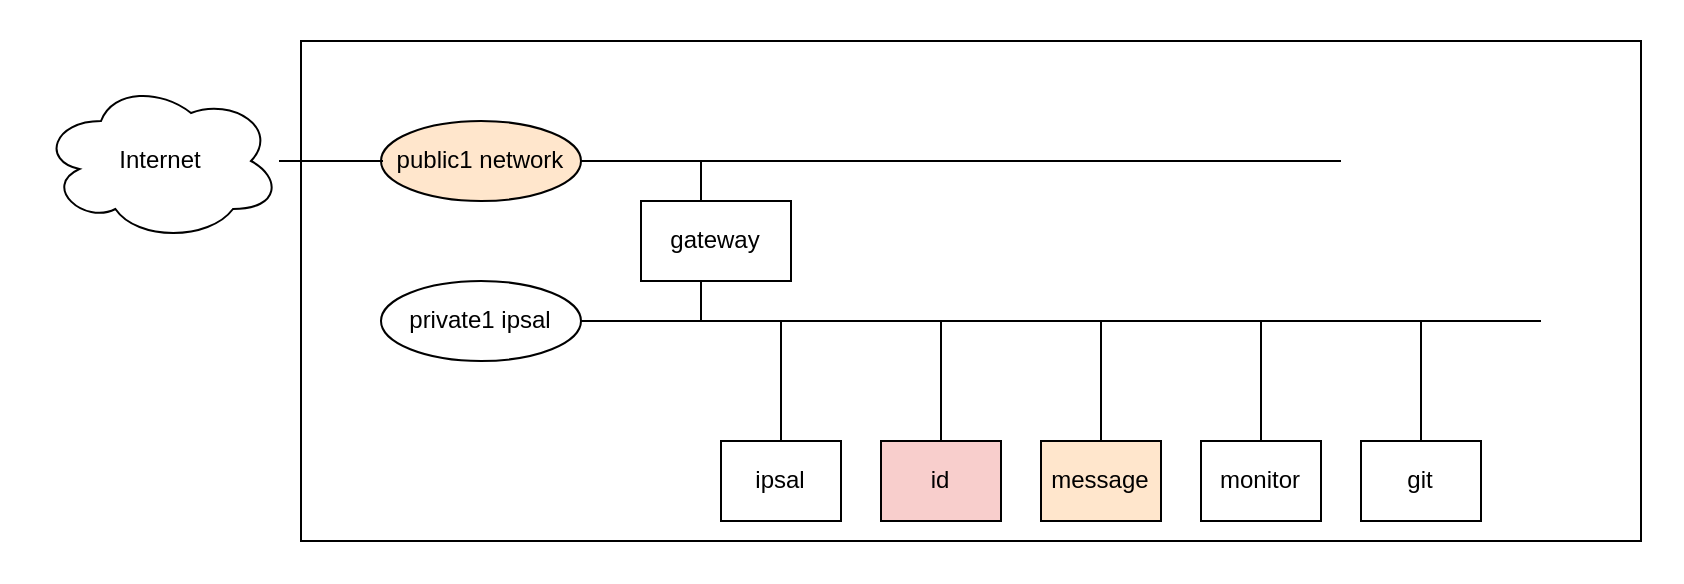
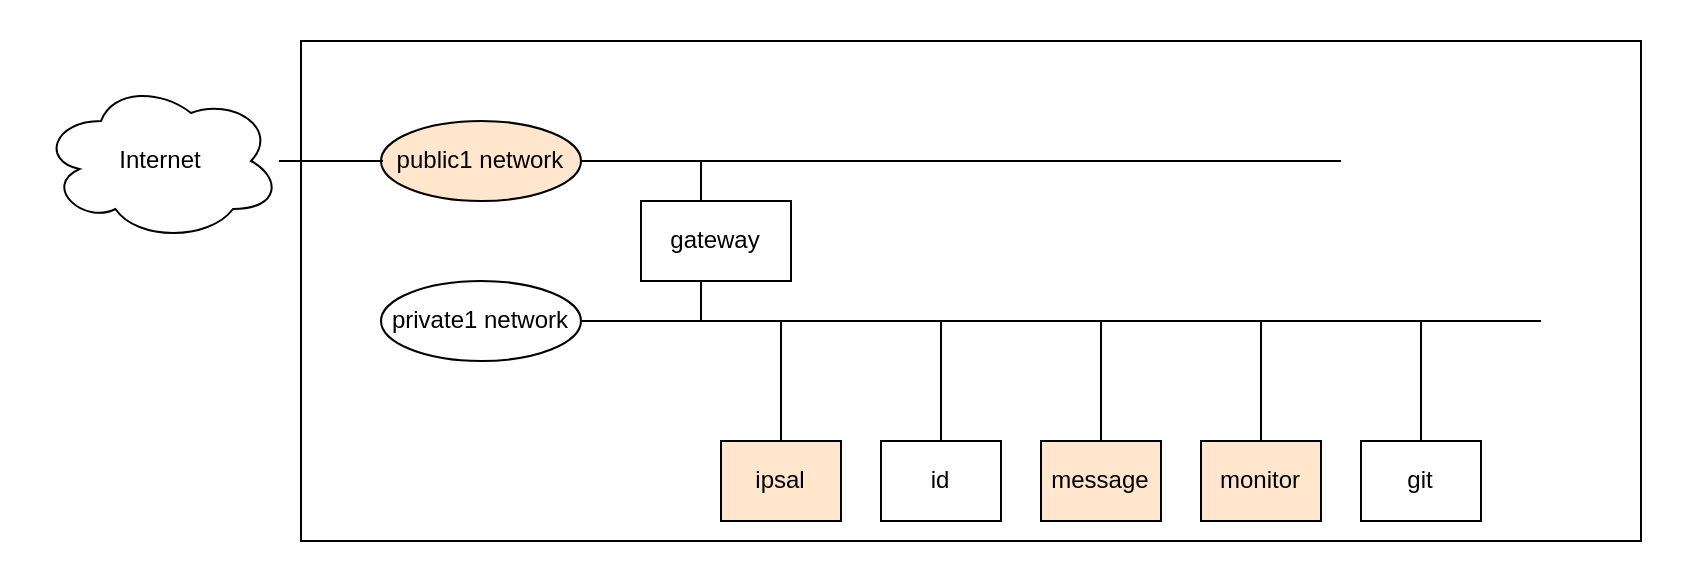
- <mxCell id="8" value="private1 ipsal" style="ellipse;whiteSpace=wrap;html=1;" parent="1" vertex="1"><mxGeometry x="190" y="140" width="100" height="40" as="geometry" /></mxCell>
+ <mxCell id="8" value="private1 network" style="ellipse;whiteSpace=wrap;html=1;" parent="1" vertex="1"><mxGeometry x="190" y="140" width="100" height="40" as="geometry" /></mxCell>
- <mxCell id="14" value="ipsal" style="rounded=0;whiteSpace=wrap;html=1;" parent="1" vertex="1"><mxGeometry x="360" y="220" width="60" height="40" as="geometry" /></mxCell>
+ <mxCell id="14" value="ipsal" style="rounded=0;whiteSpace=wrap;html=1;fillColor=#ffe6cc;" parent="1" vertex="1"><mxGeometry x="360" y="220" width="60" height="40" as="geometry" /></mxCell>
- <mxCell id="15" value="id" style="rounded=0;whiteSpace=wrap;html=1;fillColor=#f8cecc;" parent="1" vertex="1"><mxGeometry x="440" y="220" width="60" height="40" as="geometry" /></mxCell>
+ <mxCell id="15" value="id" style="rounded=0;whiteSpace=wrap;html=1;" parent="1" vertex="1"><mxGeometry x="440" y="220" width="60" height="40" as="geometry" /></mxCell>
- <mxCell id="17" value="monitor" style="rounded=0;whiteSpace=wrap;html=1;" parent="1" vertex="1"><mxGeometry x="600" y="220" width="60" height="40" as="geometry" /></mxCell>
+ <mxCell id="17" value="monitor" style="rounded=0;whiteSpace=wrap;html=1;fillColor=#ffe6cc;" parent="1" vertex="1"><mxGeometry x="600" y="220" width="60" height="40" as="geometry" /></mxCell>
